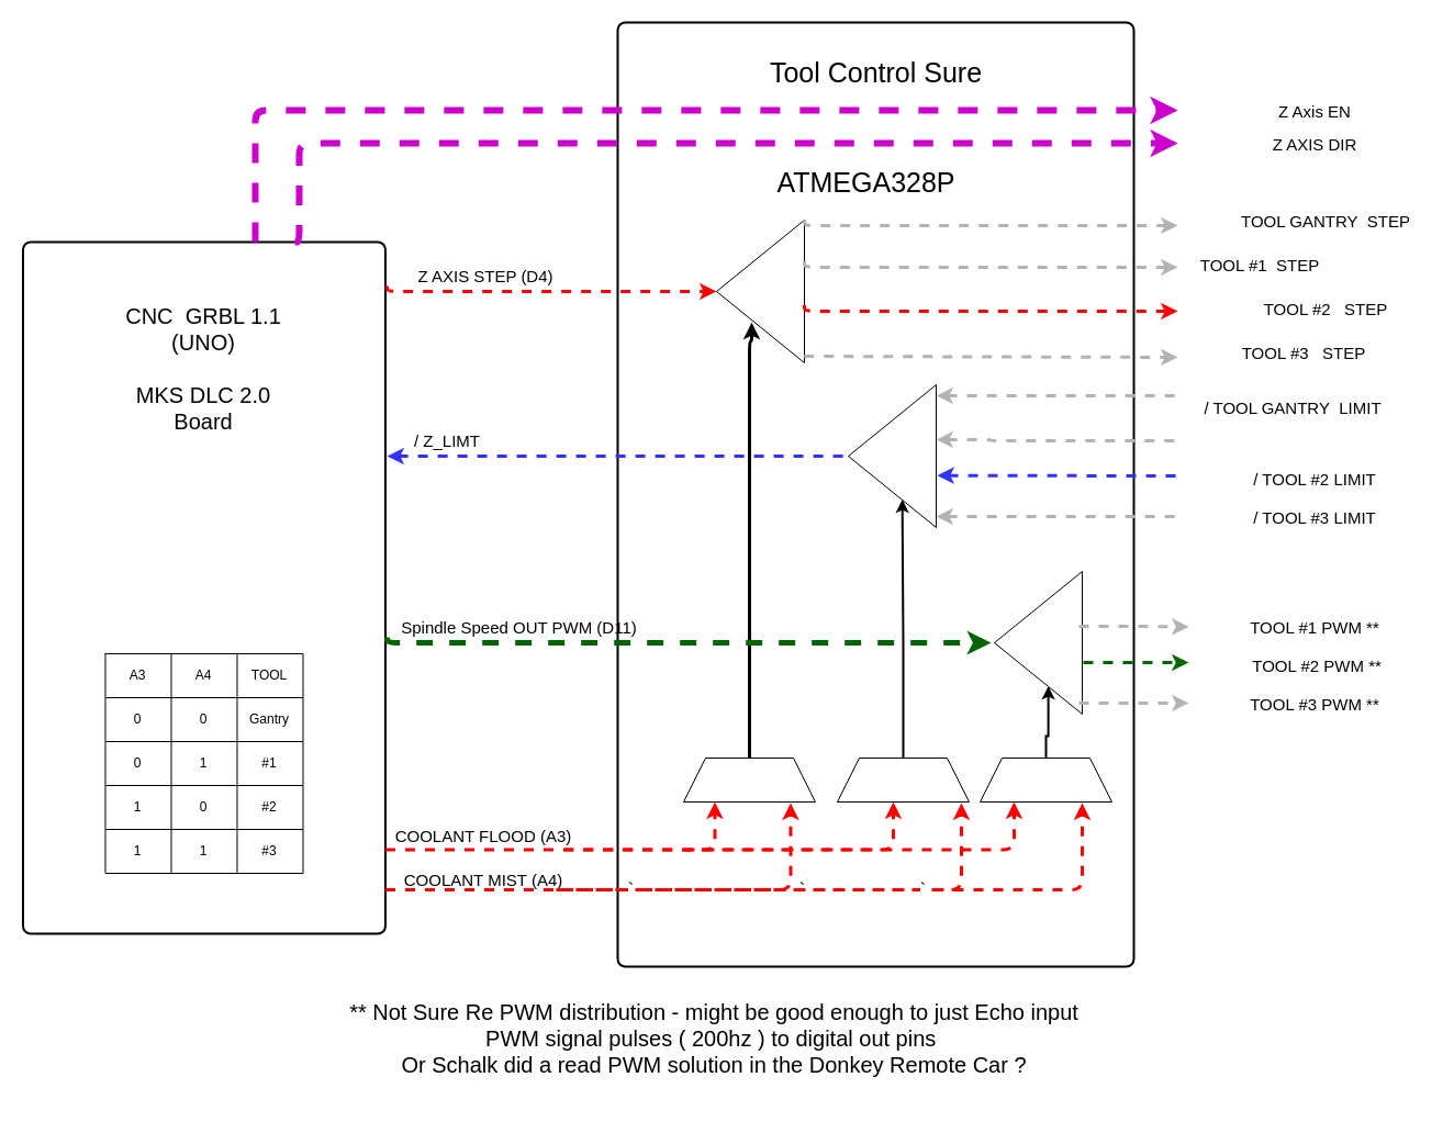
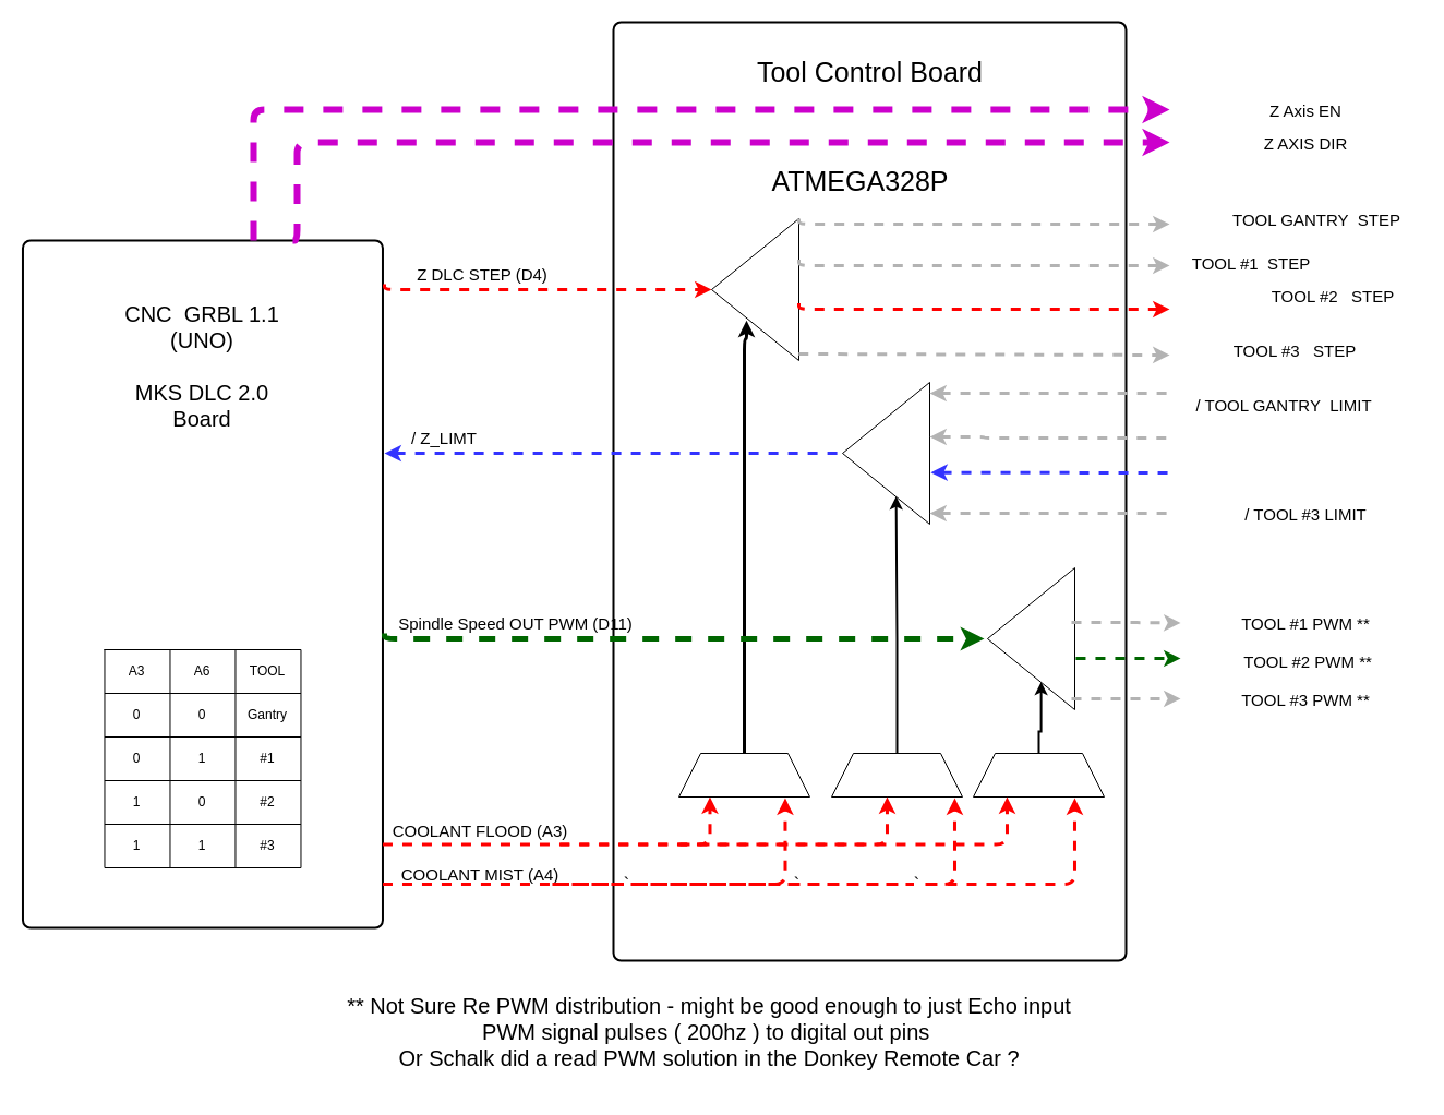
- <mxCell id="13" value="&lt;font style=&quot;font-size: 25px&quot;&gt;Tool Control Sure&lt;/font&gt;" style="text;html=1;strokeColor=none;fillColor=none;align=center;verticalAlign=middle;whiteSpace=wrap;rounded=0;fontSize=20;" vertex="1" parent="1"><mxGeometry x="680.5" y="50" width="233" height="30" as="geometry" /></mxCell>
+ <mxCell id="13" value="&lt;font style=&quot;font-size: 25px&quot;&gt;Tool Control Board&lt;/font&gt;" style="text;html=1;strokeColor=none;fillColor=none;align=center;verticalAlign=middle;whiteSpace=wrap;rounded=0;fontSize=20;" vertex="1" parent="1"><mxGeometry x="680.5" y="50" width="233" height="30" as="geometry" /></mxCell>
- <mxCell id="3" value="&lt;p style=&quot;line-height: 100%&quot;&gt;&lt;font style=&quot;font-size: 15px&quot;&gt;Z AXIS STEP (D4)&lt;/font&gt;&lt;/p&gt;" style="text;html=1;strokeColor=none;fillColor=none;align=center;verticalAlign=middle;whiteSpace=wrap;rounded=0;labelBackgroundColor=none;fontSize=21;" vertex="1" parent="1"><mxGeometry x="377" y="240" width="130" height="20" as="geometry" /></mxCell>
+ <mxCell id="3" value="&lt;p style=&quot;line-height: 100%&quot;&gt;&lt;font style=&quot;font-size: 15px&quot;&gt;Z DLC STEP (D4)&lt;/font&gt;&lt;/p&gt;" style="text;html=1;strokeColor=none;fillColor=none;align=center;verticalAlign=middle;whiteSpace=wrap;rounded=0;labelBackgroundColor=none;fontSize=21;" vertex="1" parent="1"><mxGeometry x="377" y="240" width="130" height="20" as="geometry" /></mxCell>
- <mxCell id="33" value="&lt;p style=&quot;line-height: 100%&quot;&gt;&lt;font style=&quot;font-size: 15px&quot;&gt;TOOL #2&amp;nbsp; &amp;nbsp;STEP&lt;/font&gt;&lt;/p&gt;" style="text;html=1;strokeColor=none;fillColor=none;align=center;verticalAlign=middle;whiteSpace=wrap;rounded=0;labelBackgroundColor=none;fontSize=21;" vertex="1" parent="1"><mxGeometry x="1112" y="270" width="190" height="20" as="geometry" /></mxCell>
+ <mxCell id="33" value="&lt;p style=&quot;line-height: 100%&quot;&gt;&lt;font style=&quot;font-size: 15px&quot;&gt;TOOL #2&amp;nbsp; &amp;nbsp;STEP&lt;/font&gt;&lt;/p&gt;" style="text;html=1;strokeColor=none;fillColor=none;align=center;verticalAlign=middle;whiteSpace=wrap;rounded=0;labelBackgroundColor=none;fontSize=21;" vertex="1" parent="1"><mxGeometry x="1127" y="260" width="190" height="20" as="geometry" /></mxCell>
- <mxCell id="36" value="&lt;p style=&quot;line-height: 100%&quot;&gt;&lt;font style=&quot;font-size: 15px&quot;&gt;/ TOOL #2 LIMIT&lt;/font&gt;&lt;/p&gt;" style="text;html=1;strokeColor=none;fillColor=none;align=center;verticalAlign=middle;whiteSpace=wrap;rounded=0;labelBackgroundColor=none;fontSize=21;" vertex="1" parent="1"><mxGeometry x="1102" y="425" width="190" height="20" as="geometry" /></mxCell>
- <mxCell id="41" value="A4" style="shape=partialRectangle;html=1;whiteSpace=wrap;connectable=0;fillColor=none;top=0;left=0;bottom=0;right=0;overflow=hidden;" vertex="1" parent="39"><mxGeometry x="60" width="60" height="40" as="geometry" /></mxCell>
+ <mxCell id="41" value="A6" style="shape=partialRectangle;html=1;whiteSpace=wrap;connectable=0;fillColor=none;top=0;left=0;bottom=0;right=0;overflow=hidden;" vertex="1" parent="39"><mxGeometry x="60" width="60" height="40" as="geometry" /></mxCell>
